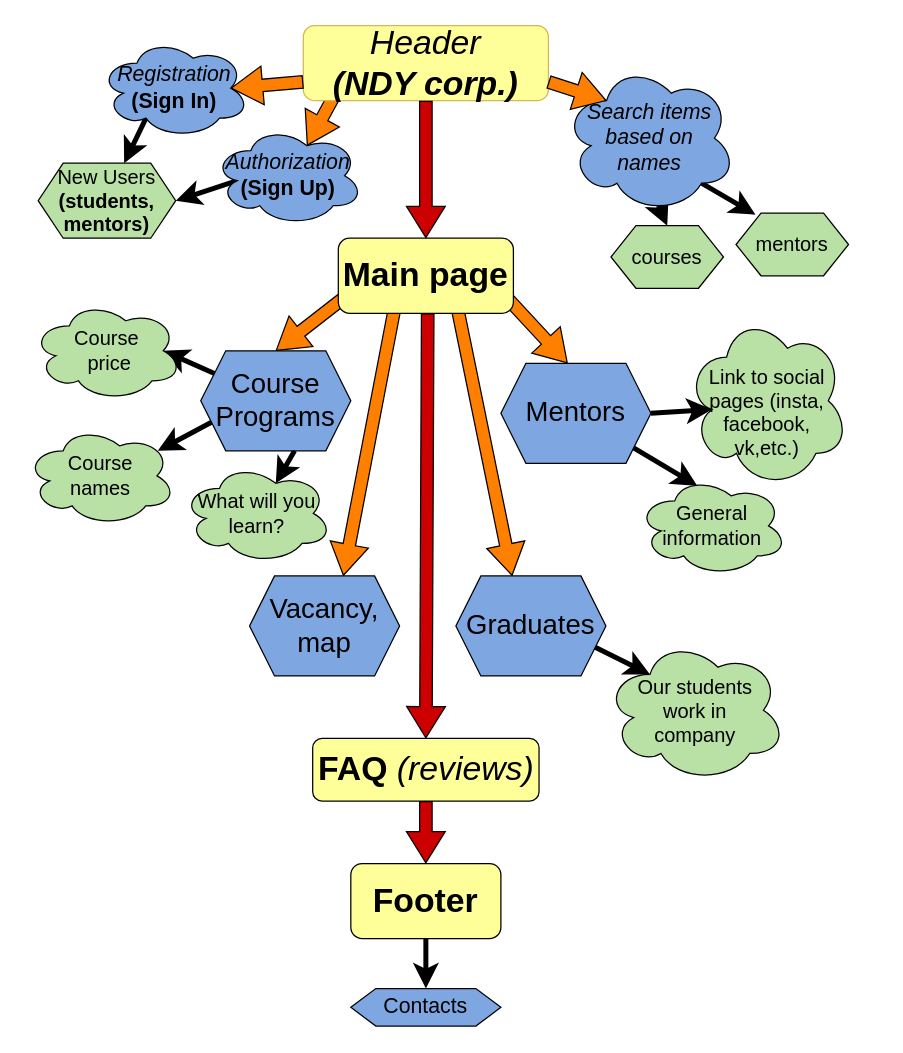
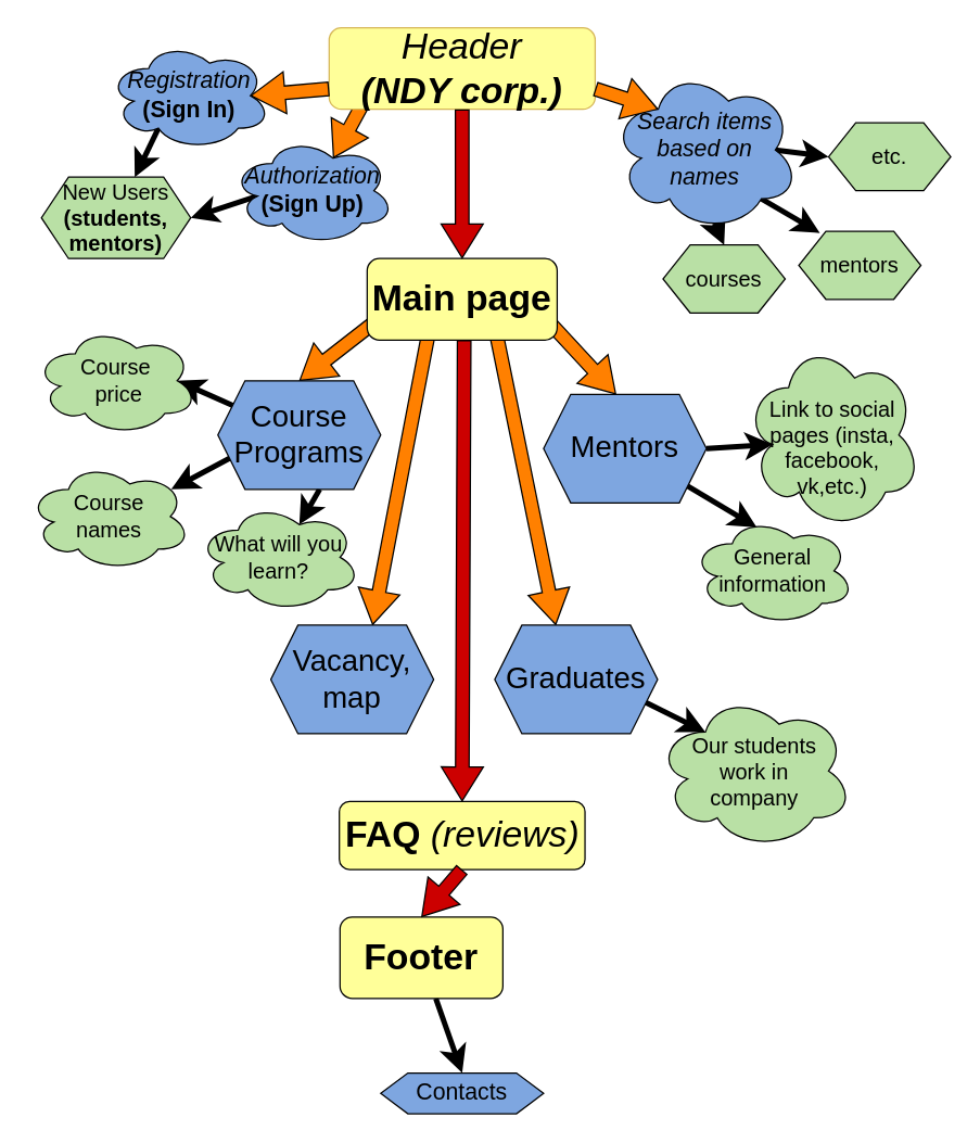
+ <mxCell id="8" value="" style="endArrow=classic;html=1;rounded=0;strokeWidth=4;fontSize=17;fontColor=#000000;startSize=8;endSize=8;fillColor=#FF8000;curved=1;exitX=0.875;exitY=0.5;exitDx=0;exitDy=0;exitPerimeter=0;entryX=0;entryY=0.5;entryDx=0;entryDy=0;" edge="1" parent="1" source="32" target="35"><mxGeometry width="50" height="50" relative="1" as="geometry"><mxPoint x="260" y="370" as="sourcePoint" /><mxPoint x="310" y="320" as="targetPoint" /></mxGeometry></mxCell>
+ <mxCell id="35" value="etc." style="shape=hexagon;perimeter=hexagonPerimeter2;whiteSpace=wrap;html=1;fixedSize=1;fontSize=16;fillColor=#B9E0A5;" vertex="1" parent="1"><mxGeometry x="610" y="90" width="90" height="50" as="geometry" /></mxCell>
- <mxCell id="22" value="&lt;b&gt;&lt;font style=&quot;font-size: 27px;&quot;&gt;Footer&lt;/font&gt;&lt;/b&gt;" style="rounded=1;whiteSpace=wrap;html=1;fontSize=24;fillColor=#FFFF99;" parent="1" vertex="1"><mxGeometry x="280" y="690" width="120" height="60" as="geometry" /></mxCell>
+ <mxCell id="22" value="&lt;b&gt;&lt;font style=&quot;font-size: 27px;&quot;&gt;Footer&lt;/font&gt;&lt;/b&gt;" style="rounded=1;whiteSpace=wrap;html=1;fontSize=24;fillColor=#FFFF99;" parent="1" vertex="1"><mxGeometry x="250" y="675" width="120" height="60" as="geometry" /></mxCell>
